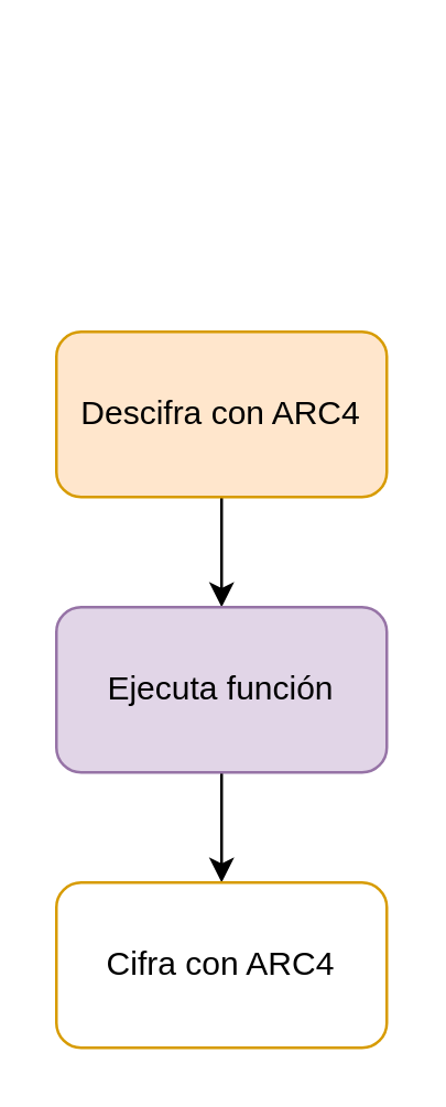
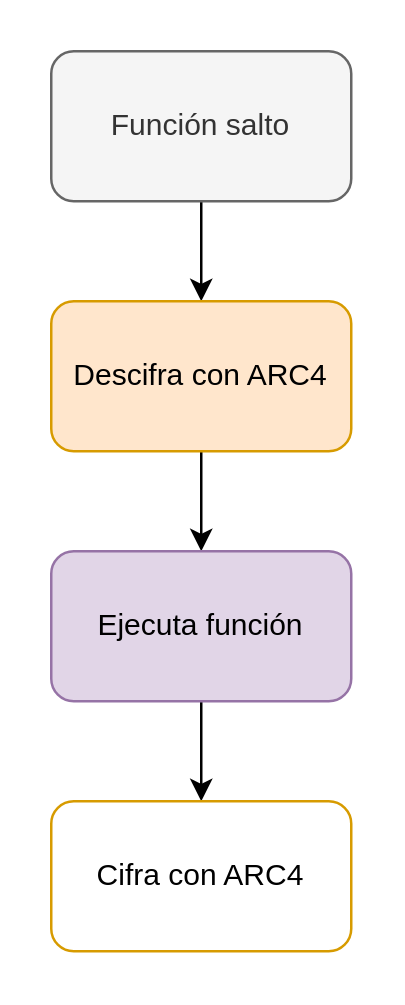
+ <mxCell id="3" value="Función salto" style="rounded=1;whiteSpace=wrap;html=1;fillColor=#f5f5f5;strokeColor=#666666;fontColor=#333333;" vertex="1" parent="1"><mxGeometry x="20" y="20" width="120" height="60" as="geometry" /></mxCell>
+ <mxCell id="2" style="edgeStyle=orthogonalEdgeStyle;rounded=0;orthogonalLoop=1;jettySize=auto;html=1;exitX=0.5;exitY=1;exitDx=0;exitDy=0;entryX=0.5;entryY=0;entryDx=0;entryDy=0;" edge="1" parent="1" source="3" target="5"><mxGeometry relative="1" as="geometry" /></mxCell>
